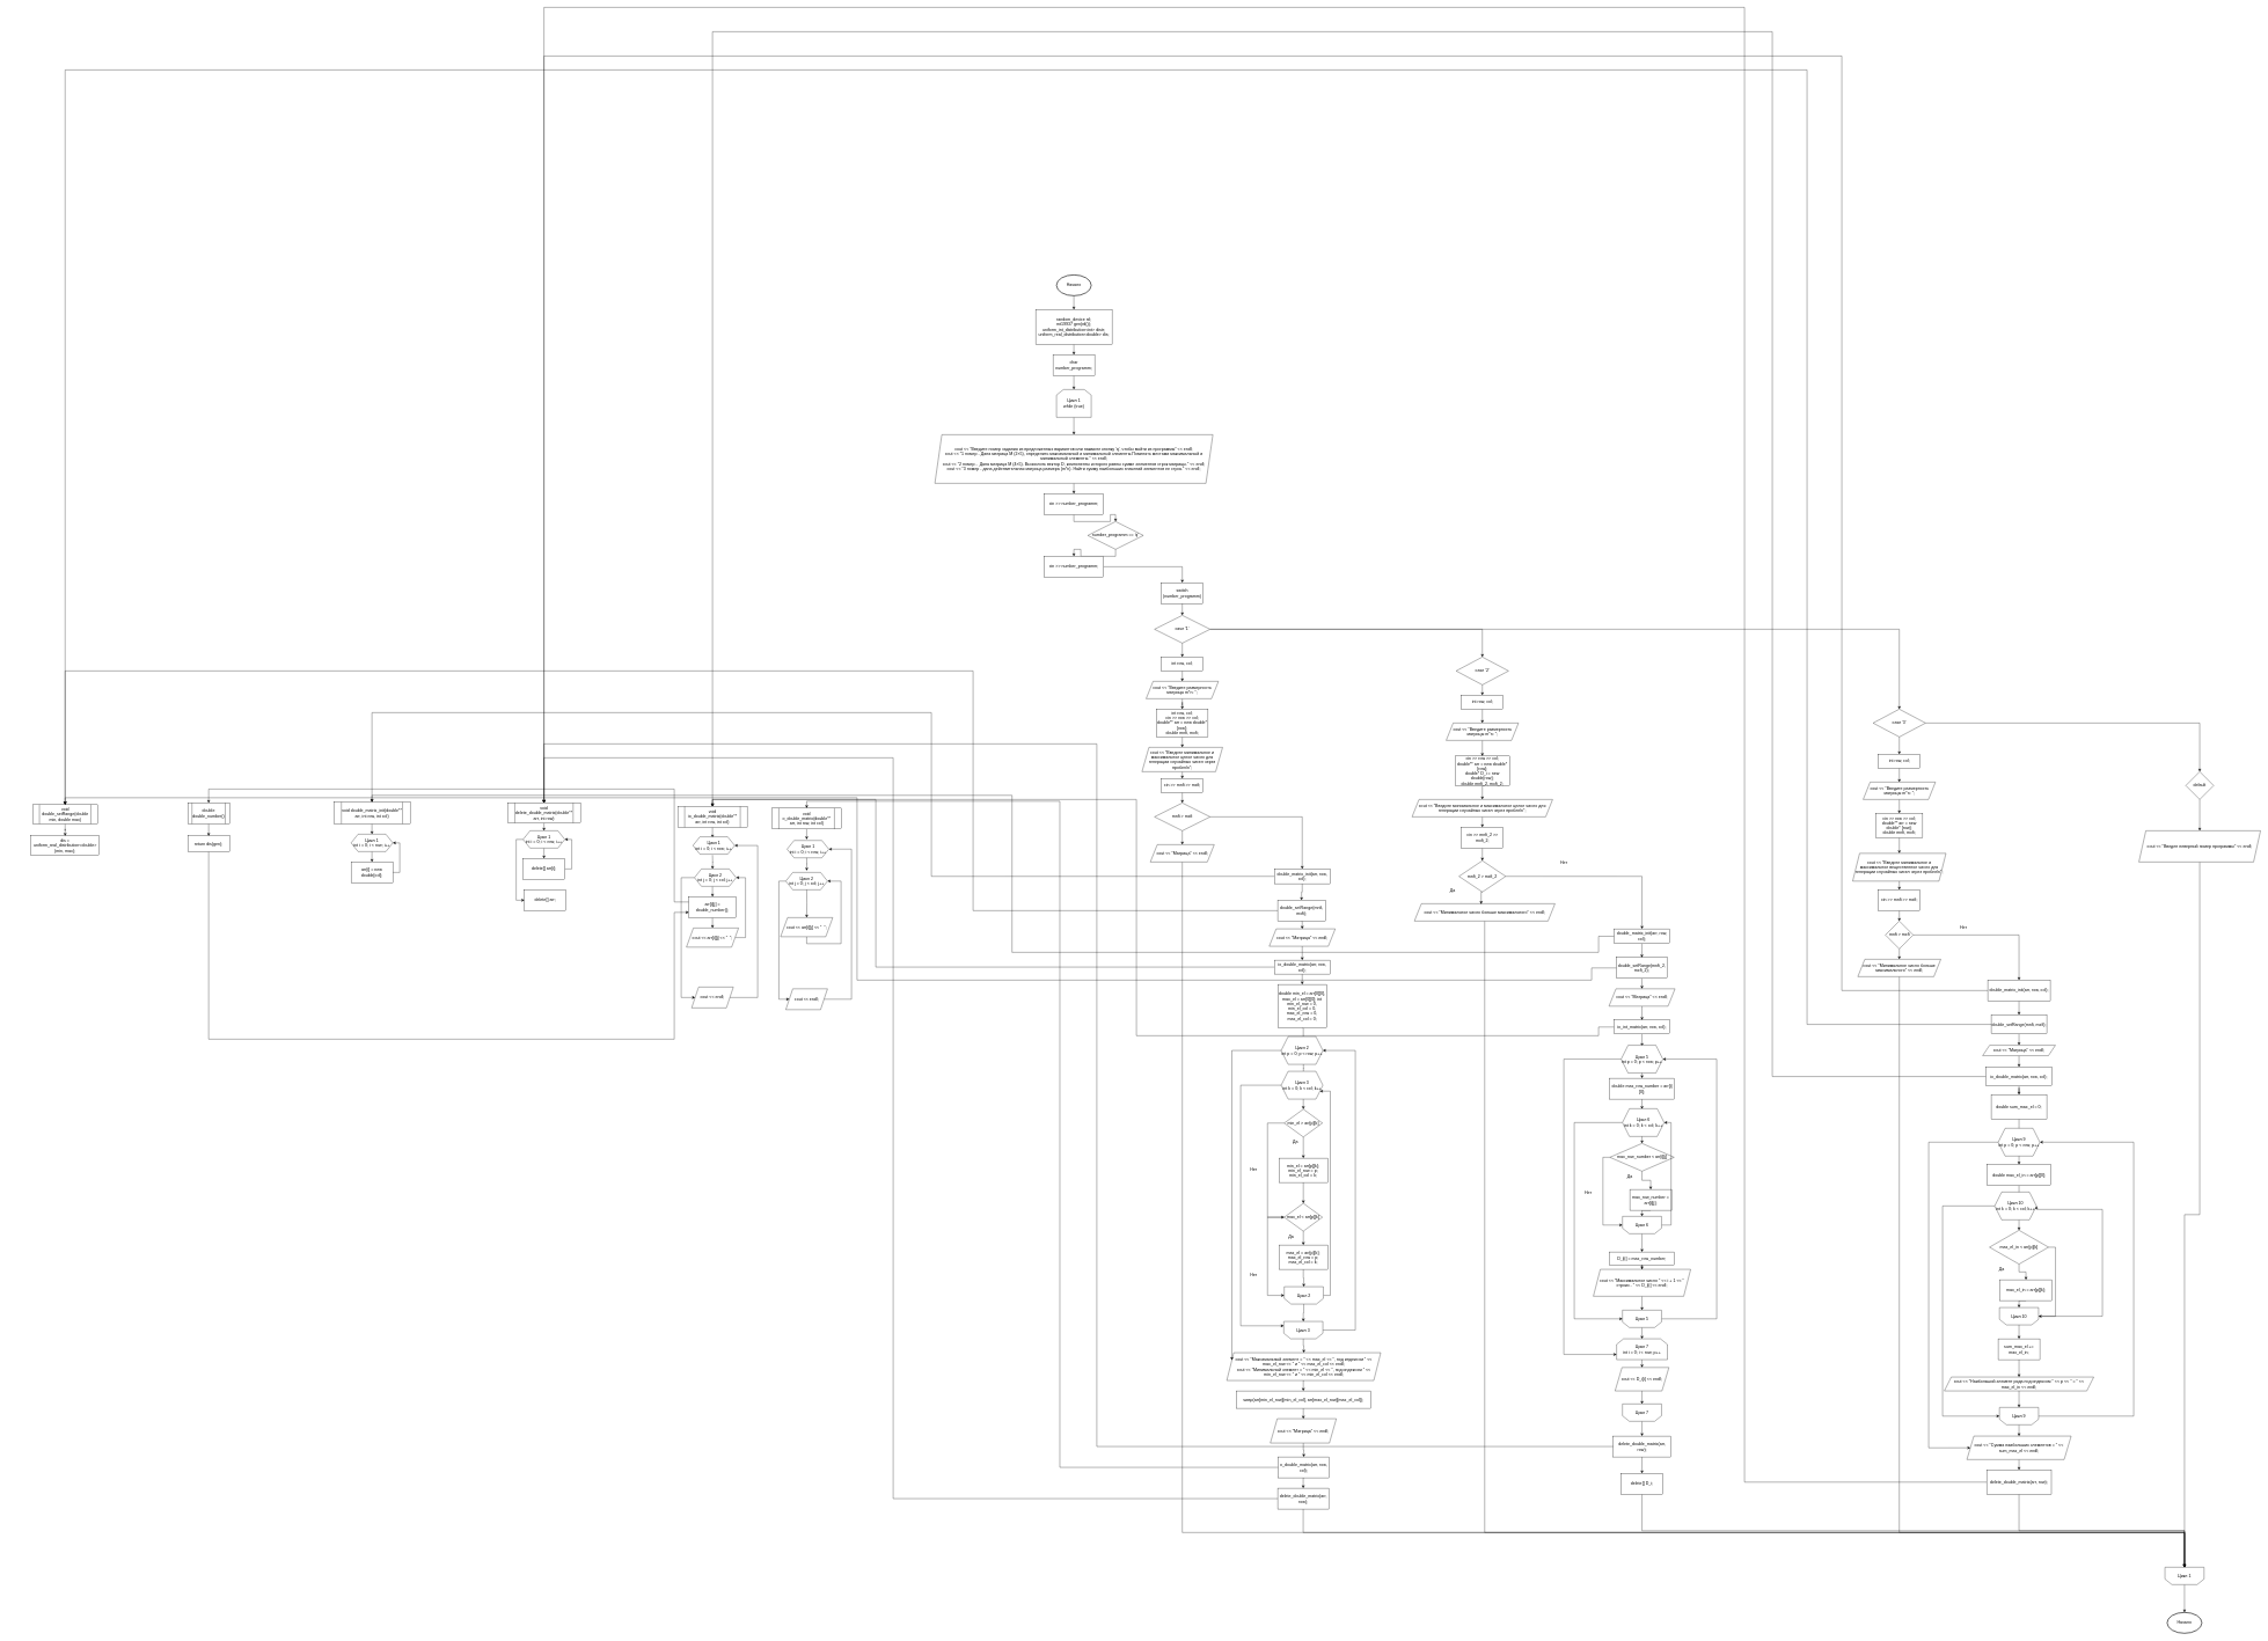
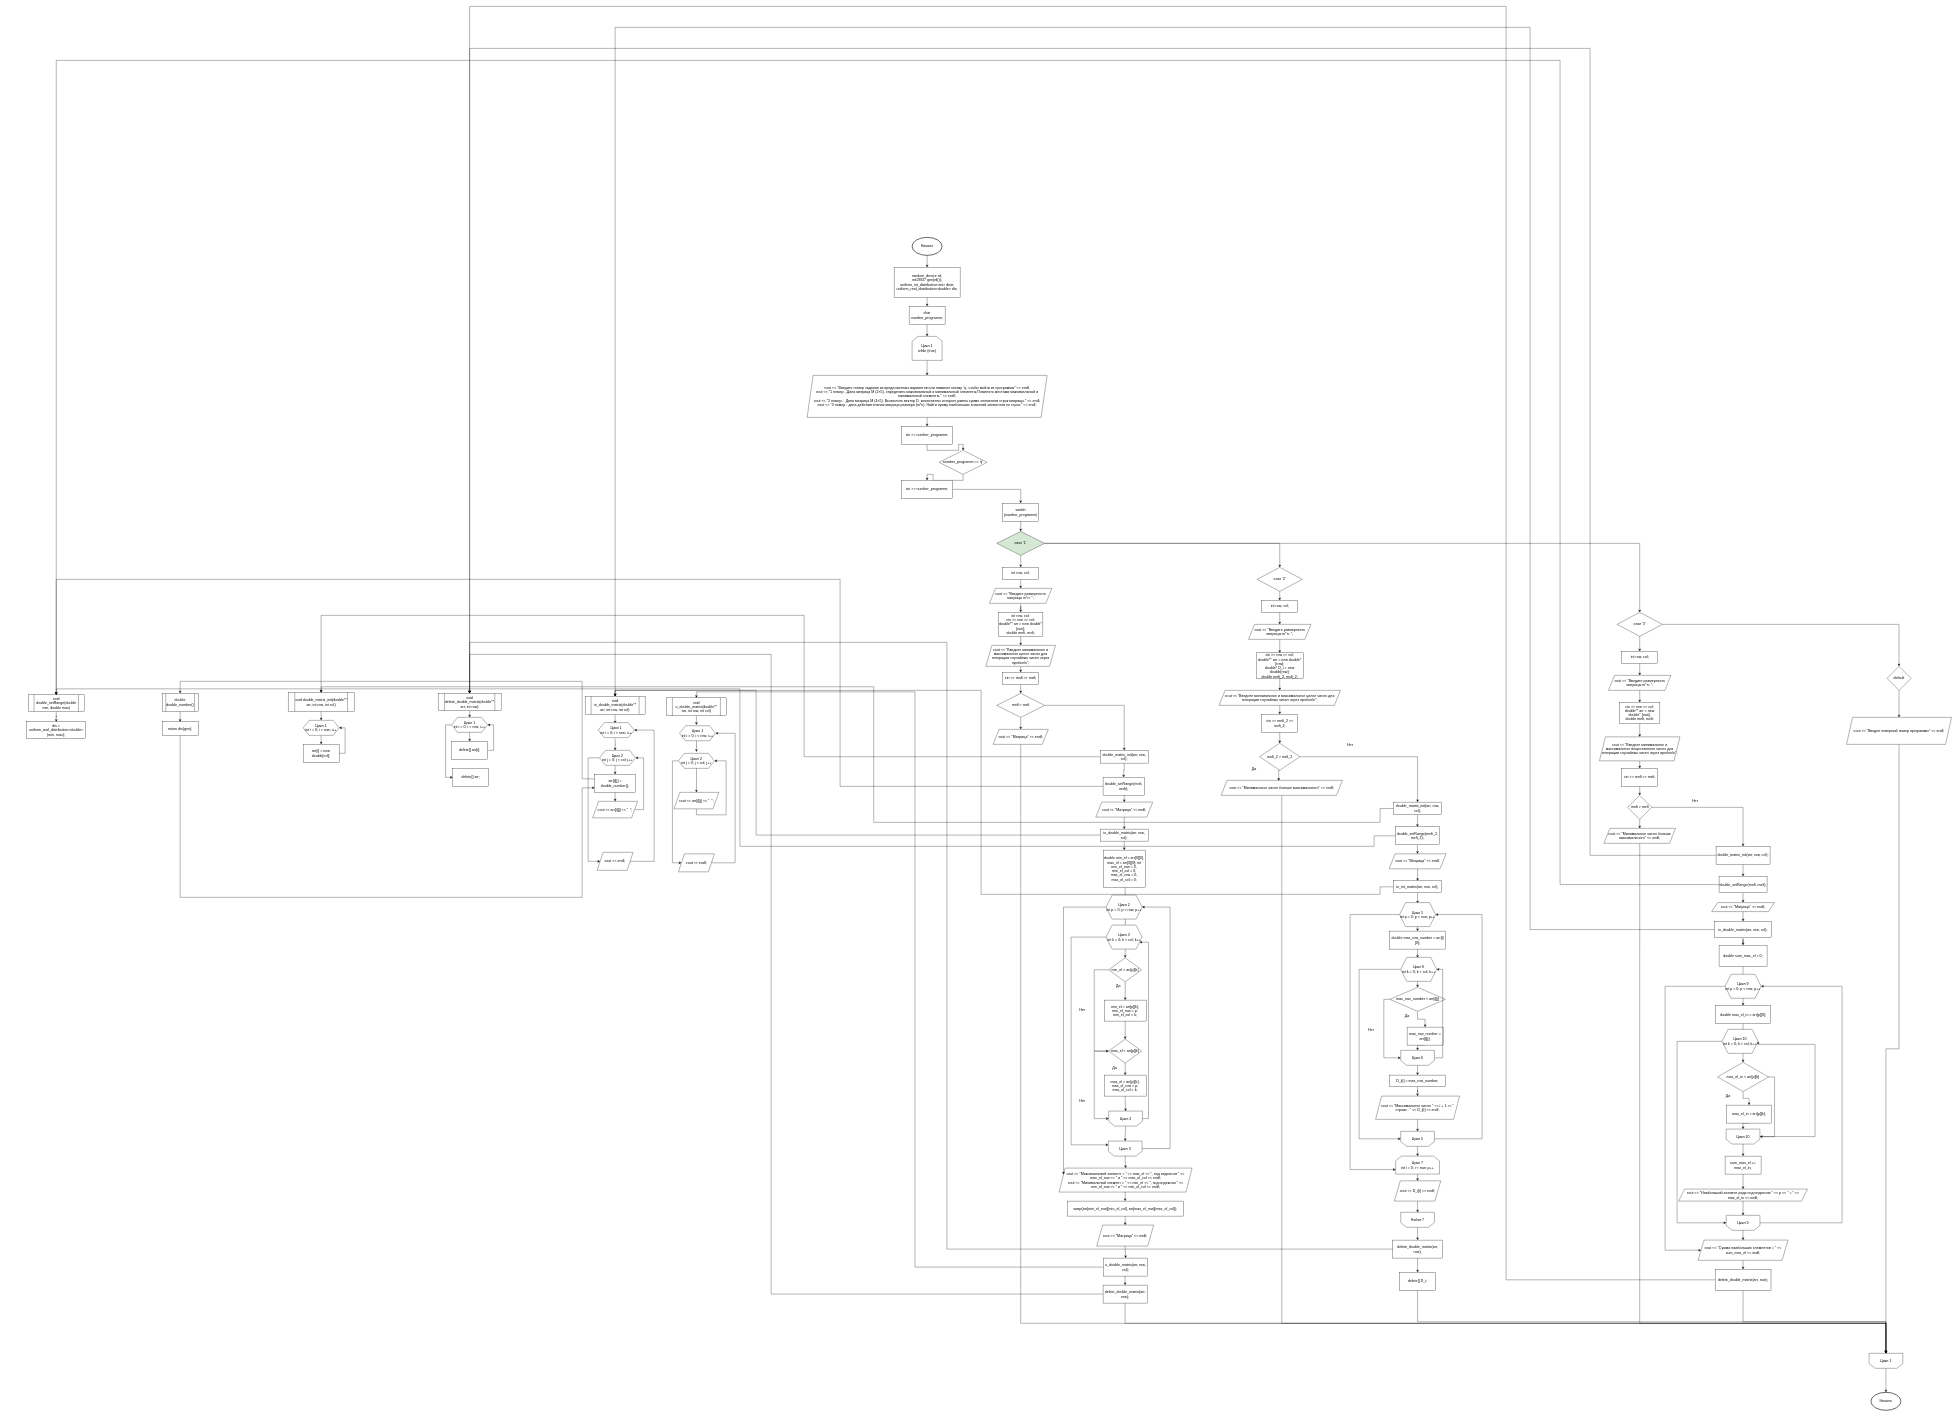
- <mxCell id="54" value="case '1'" style="rhombus;whiteSpace=wrap;html=1;" parent="1" vertex="1"><mxGeometry x="3322" y="1770" width="160" height="80" as="geometry" /></mxCell>
+ <mxCell id="54" value="case '1'" style="rhombus;whiteSpace=wrap;html=1;fillColor=#d5e8d4;" parent="1" vertex="1"><mxGeometry x="3322" y="1770" width="160" height="80" as="geometry" /></mxCell>
- <mxCell id="165" value="D_i[i] = max_row_number;" style="rounded=0;whiteSpace=wrap;html=1;" parent="1" vertex="1"><mxGeometry x="4632.49" y="3602.5" width="185.01" height="37.5" as="geometry" /></mxCell>
+ <mxCell id="165" value="D_i[i] = max_row_number;" style="rounded=0;whiteSpace=wrap;html=1;" parent="1" vertex="1"><mxGeometry x="4632.49" y="3582.5" width="185.01" height="37.5" as="geometry" /></mxCell>
- <mxCell id="219" value="Цикл 7" style="text;html=1;align=center;verticalAlign=middle;whiteSpace=wrap;rounded=0;" parent="1" vertex="1"><mxGeometry x="4694.99" y="4050" width="60" height="30" as="geometry" /></mxCell>
+ <mxCell id="219" value="Найти 7" style="text;html=1;align=center;verticalAlign=middle;whiteSpace=wrap;rounded=0;" parent="1" vertex="1"><mxGeometry x="4694.99" y="4050" width="60" height="30" as="geometry" /></mxCell>
